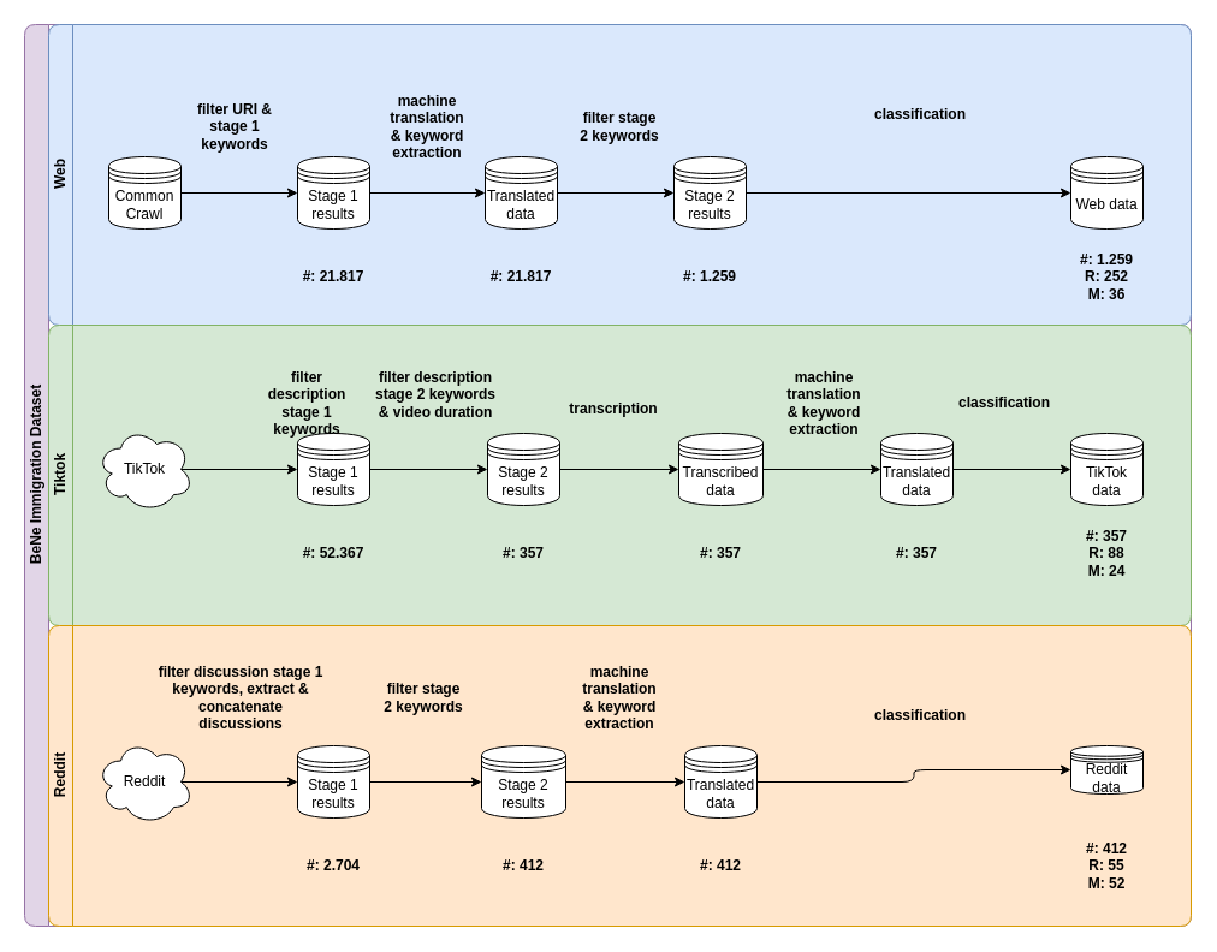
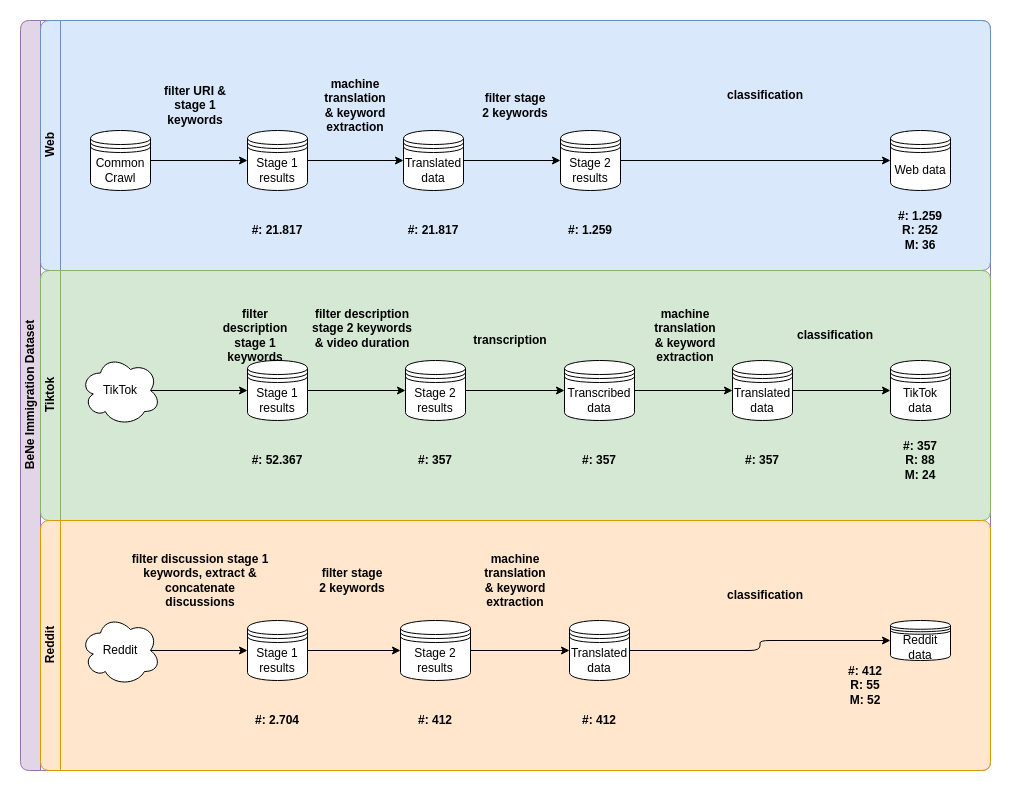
- <mxCell id="60" value="&lt;b&gt;#: 412&lt;/b&gt;&lt;div&gt;&lt;b&gt;R: 55&lt;/b&gt;&lt;/div&gt;&lt;div&gt;&lt;b&gt;M: 52&lt;/b&gt;&lt;/div&gt;" style="text;html=1;align=center;verticalAlign=middle;whiteSpace=wrap;rounded=1;" vertex="1" parent="43"><mxGeometry x="845" y="185" width="70" height="30" as="geometry" /></mxCell>
+ <mxCell id="60" value="&lt;b&gt;#: 412&lt;/b&gt;&lt;div&gt;&lt;b&gt;R: 55&lt;/b&gt;&lt;/div&gt;&lt;div&gt;&lt;b&gt;M: 52&lt;/b&gt;&lt;/div&gt;" style="text;html=1;align=center;verticalAlign=middle;whiteSpace=wrap;rounded=1;" vertex="1" parent="43"><mxGeometry x="790" y="150" width="70" height="30" as="geometry" /></mxCell>
